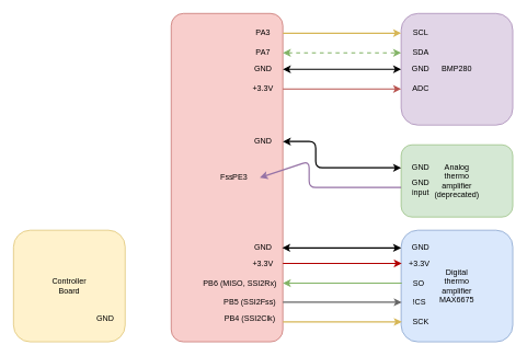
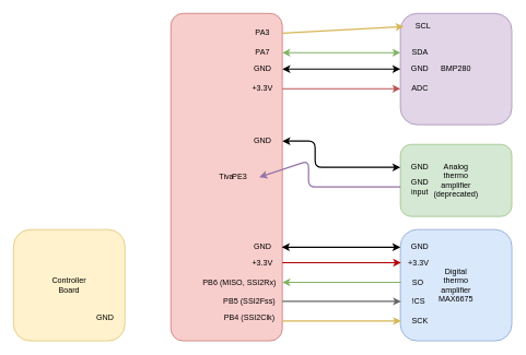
- <mxCell id="9" value="SCL" style="text;html=1;strokeColor=none;fillColor=none;align=center;verticalAlign=middle;whiteSpace=wrap;rounded=0;" parent="1" vertex="1"><mxGeometry x="610" y="35" width="60" height="30" as="geometry" /></mxCell>
+ <mxCell id="9" value="SCL" style="text;html=1;strokeColor=none;fillColor=none;align=center;verticalAlign=middle;whiteSpace=wrap;rounded=0;" parent="1" vertex="1"><mxGeometry x="615" y="25" width="60" height="30" as="geometry" /></mxCell>
- <mxCell id="7" style="edgeStyle=none;html=1;exitX=1;exitY=0.5;exitDx=0;exitDy=0;entryX=0;entryY=0.5;entryDx=0;entryDy=0;startArrow=classic;startFill=1;fillColor=#d5e8d4;strokeColor=#82b366;strokeWidth=2;dashed=1;" parent="1" source="8" target="10" edge="1"><mxGeometry relative="1" as="geometry" /></mxCell>
+ <mxCell id="7" style="edgeStyle=none;html=1;exitX=1;exitY=0.5;exitDx=0;exitDy=0;entryX=0;entryY=0.5;entryDx=0;entryDy=0;startArrow=classic;startFill=1;fillColor=#d5e8d4;strokeColor=#82b366;strokeWidth=2;" parent="1" source="8" target="10" edge="1"><mxGeometry relative="1" as="geometry" /></mxCell>
- <mxCell id="2" value="Fss" style="rounded=1;whiteSpace=wrap;html=1;arcSize=11;fillColor=#f8cecc;strokeColor=#b85450;" parent="1" vertex="1"><mxGeometry x="260" y="20" width="170" height="500" as="geometry" /></mxCell>
+ <mxCell id="2" value="Tiva" style="rounded=1;whiteSpace=wrap;html=1;arcSize=11;fillColor=#f8cecc;strokeColor=#b85450;" parent="1" vertex="1"><mxGeometry x="260" y="20" width="170" height="500" as="geometry" /></mxCell>
